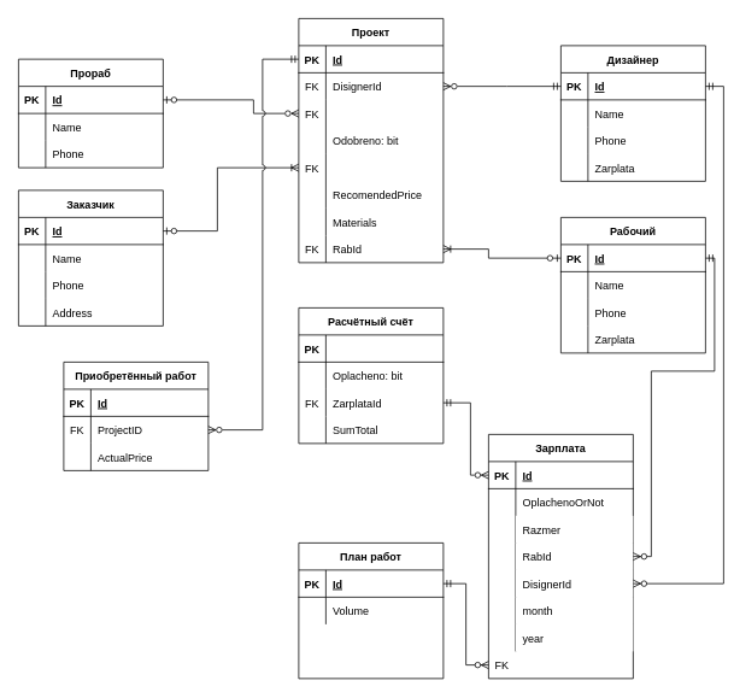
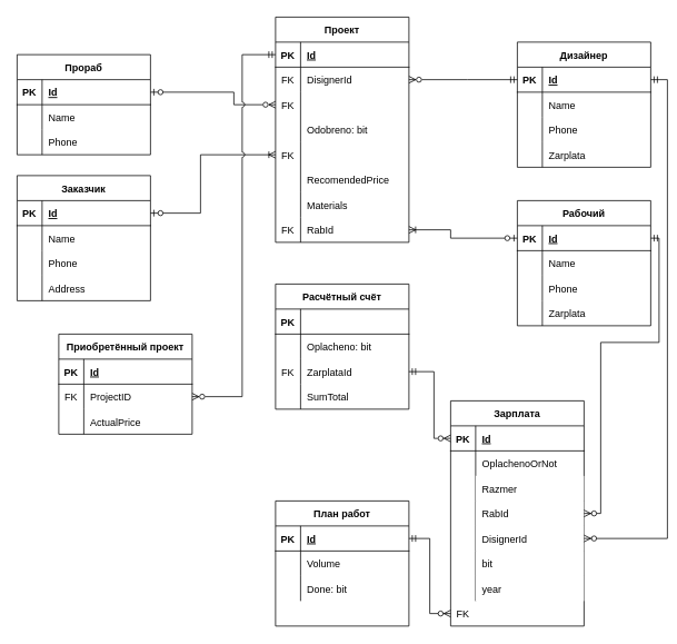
- <mxCell id="115" value="Приобретённый работ" style="shape=table;startSize=30;container=1;collapsible=1;childLayout=tableLayout;fixedRows=1;rowLines=0;fontStyle=1;align=center;resizeLast=1;" parent="1" vertex="1"><mxGeometry x="70" y="400" width="160" height="120" as="geometry"><mxRectangle x="30" y="60" width="90" height="30" as="alternateBounds" /></mxGeometry></mxCell>
+ <mxCell id="115" value="Приобретённый проект" style="shape=table;startSize=30;container=1;collapsible=1;childLayout=tableLayout;fixedRows=1;rowLines=0;fontStyle=1;align=center;resizeLast=1;" parent="1" vertex="1"><mxGeometry x="70" y="400" width="160" height="120" as="geometry"><mxRectangle x="30" y="60" width="90" height="30" as="alternateBounds" /></mxGeometry></mxCell>
- <mxCell id="94" value="month" style="shape=partialRectangle;connectable=0;top=0;left=0;bottom=0;right=0;align=left;spacingLeft=6;overflow=hidden;" parent="92" vertex="1"><mxGeometry x="30" width="130" height="30" as="geometry"><mxRectangle width="130" height="30" as="alternateBounds" /></mxGeometry></mxCell>
+ <mxCell id="94" value="bit" style="shape=partialRectangle;connectable=0;top=0;left=0;bottom=0;right=0;align=left;spacingLeft=6;overflow=hidden;" parent="92" vertex="1"><mxGeometry x="30" width="130" height="30" as="geometry"><mxRectangle width="130" height="30" as="alternateBounds" /></mxGeometry></mxCell>
+ <mxCell id="135" value="Done: bit" style="shape=partialRectangle;connectable=0;fillColor=none;top=0;left=0;bottom=0;right=0;align=left;spacingLeft=6;overflow=hidden;" parent="133" vertex="1"><mxGeometry x="30" width="130" height="30" as="geometry"><mxRectangle width="130" height="30" as="alternateBounds" /></mxGeometry></mxCell>
